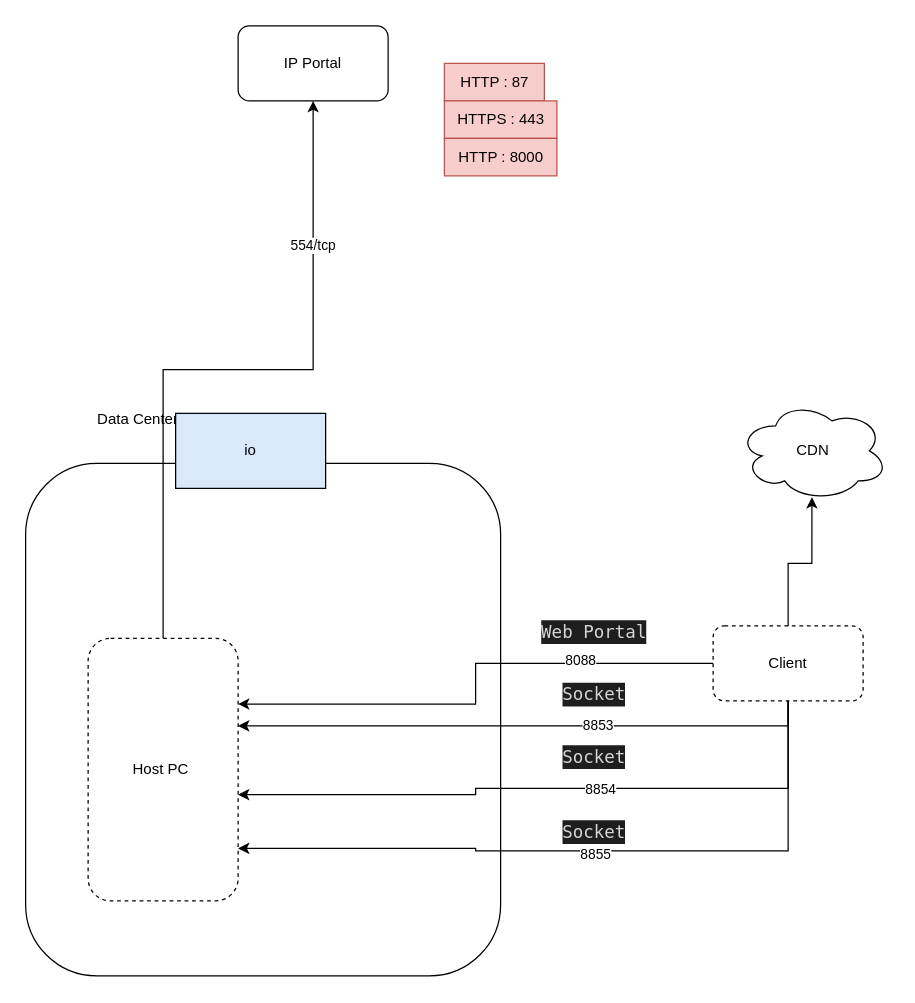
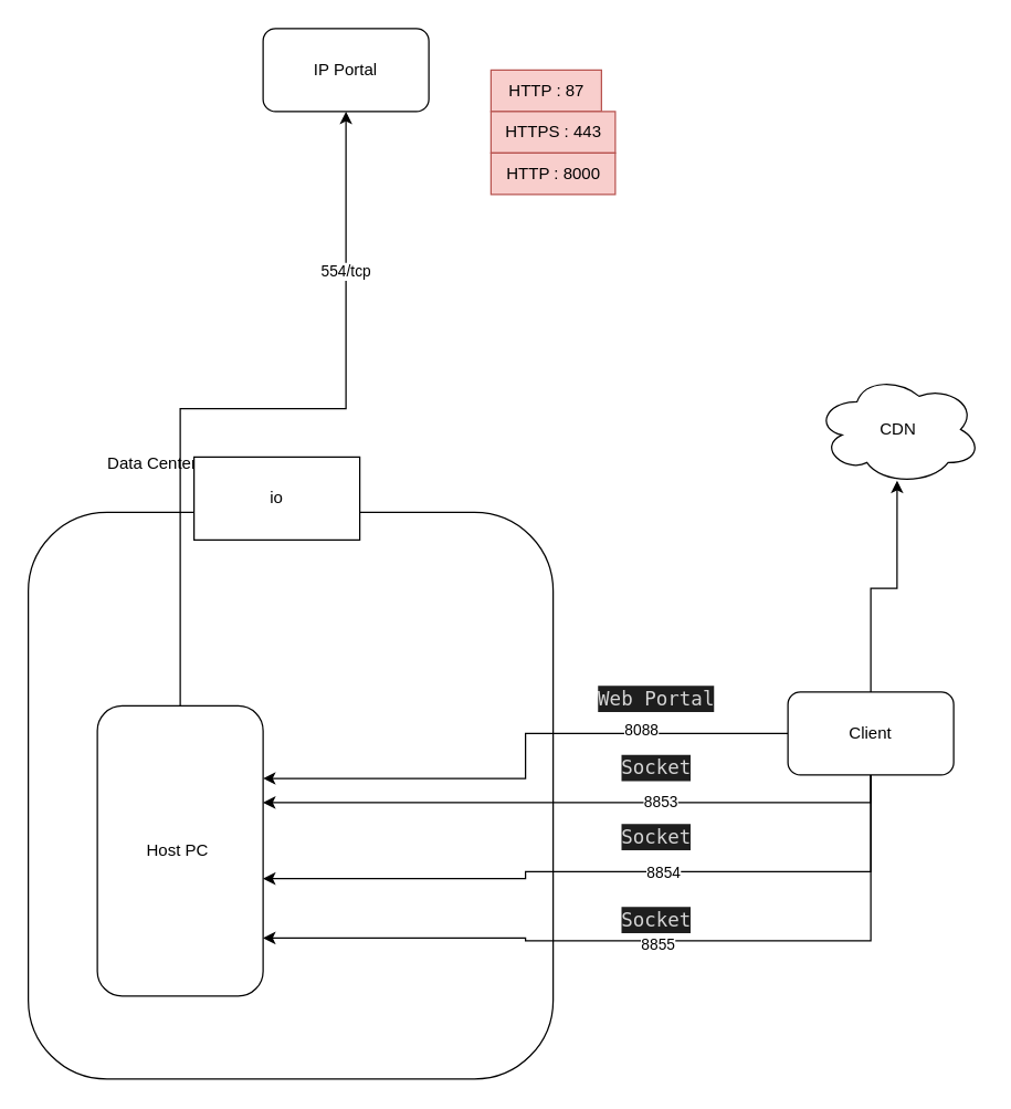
- <mxCell id="27" value="io" style="whiteSpace=wrap;html=1;fillColor=#dae8fc;" vertex="1" parent="1"><mxGeometry x="140" y="330" width="120" height="60" as="geometry" /></mxCell>
+ <mxCell id="27" value="io" style="whiteSpace=wrap;html=1;" vertex="1" parent="1"><mxGeometry x="140" y="330" width="120" height="60" as="geometry" /></mxCell>
- <mxCell id="22" value="CDN" style="ellipse;shape=cloud;whiteSpace=wrap;html=1;" vertex="1" parent="1"><mxGeometry x="590" y="320" width="120" height="80" as="geometry" /></mxCell>
+ <mxCell id="22" value="CDN" style="ellipse;shape=cloud;whiteSpace=wrap;html=1;" vertex="1" parent="1"><mxGeometry x="590" y="270" width="120" height="80" as="geometry" /></mxCell>
- <mxCell id="21" value="Client" style="rounded=1;whiteSpace=wrap;html=1;dashed=1;" vertex="1" parent="1"><mxGeometry x="570" y="500" width="120" height="60" as="geometry" /></mxCell>
+ <mxCell id="21" value="Client" style="rounded=1;whiteSpace=wrap;html=1;" vertex="1" parent="1"><mxGeometry x="570" y="500" width="120" height="60" as="geometry" /></mxCell>
- <mxCell id="6" value="Host PC&amp;nbsp;" style="rounded=1;whiteSpace=wrap;html=1;dashed=1;" vertex="1" parent="1"><mxGeometry x="70" y="510" width="120" height="210" as="geometry" /></mxCell>
+ <mxCell id="6" value="Host PC&amp;nbsp;" style="rounded=1;whiteSpace=wrap;html=1;" vertex="1" parent="1"><mxGeometry x="70" y="510" width="120" height="210" as="geometry" /></mxCell>
